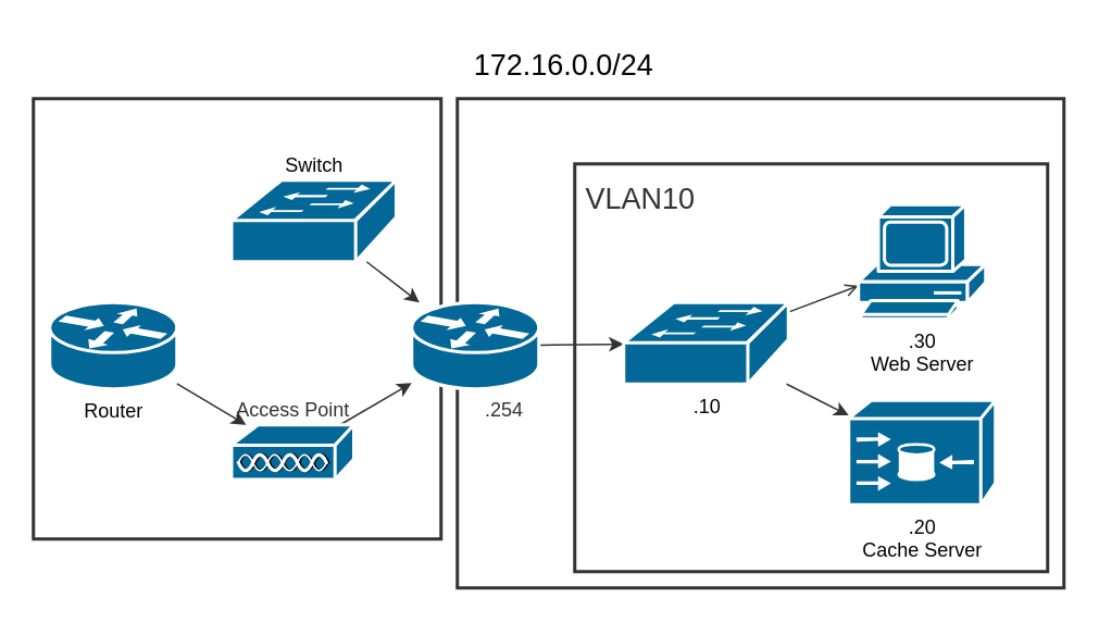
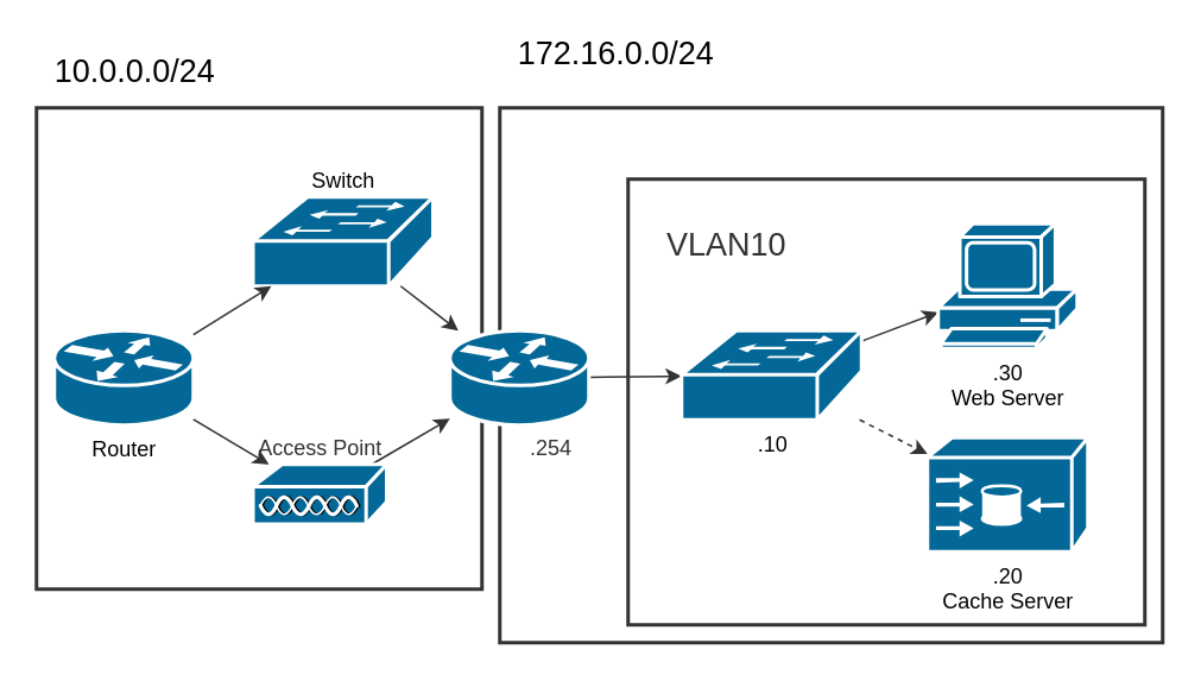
+ <mxCell id="16" value="&lt;font style=&quot;font-size: 18px&quot;&gt;10.0.0.0/24&lt;/font&gt;" style="text;html=1;resizable=0;autosize=1;align=center;verticalAlign=middle;points=[];fillColor=none;strokeColor=none;rounded=0;fontColor=#030303;" parent="1" vertex="1"><mxGeometry x="20" y="20" width="110" height="40" as="geometry" /></mxCell>
- <mxCell id="17" value="&lt;span style=&quot;font-size: 18px;&quot;&gt;172.16.0.0/24&lt;/span&gt;" style="text;html=1;resizable=0;autosize=1;align=center;verticalAlign=middle;points=[];fillColor=none;strokeColor=none;rounded=0;fontColor=#030303;" parent="1" vertex="1"><mxGeometry x="280" y="20" width="130" height="40" as="geometry" /></mxCell>
+ <mxCell id="17" value="&lt;span style=&quot;font-size: 18px;&quot;&gt;172.16.0.0/24&lt;/span&gt;" style="text;html=1;resizable=0;autosize=1;align=center;verticalAlign=middle;points=[];fillColor=none;strokeColor=none;rounded=0;fontColor=#030303;" parent="1" vertex="1"><mxGeometry x="280" y="10" width="130" height="40" as="geometry" /></mxCell>
- <mxCell id="18" value="&lt;font style=&quot;font-size: 18px&quot;&gt;VLAN10&lt;/font&gt;" style="text;html=1;resizable=0;autosize=1;align=center;verticalAlign=middle;points=[];fillColor=none;strokeColor=none;rounded=0;fontSize=24;fontColor=#333333;" parent="1" vertex="1"><mxGeometry x="352" y="100" width="80" height="40" as="geometry" /></mxCell>
+ <mxCell id="18" value="&lt;font style=&quot;font-size: 18px&quot;&gt;VLAN10&lt;/font&gt;" style="text;html=1;resizable=0;autosize=1;align=center;verticalAlign=middle;points=[];fillColor=none;strokeColor=none;rounded=0;fontSize=24;fontColor=#333333;" parent="1" vertex="1"><mxGeometry x="367" y="115" width="80" height="40" as="geometry" /></mxCell>
+ <mxCell id="19" style="edgeStyle=none;html=1;strokeColor=#333333;fontSize=18;fontColor=#333333;" parent="1" source="21" target="15" edge="1"><mxGeometry relative="1" as="geometry" /></mxCell>
- <mxCell id="8" style="edgeStyle=none;html=1;strokeColor=#333333;endArrow=open;" parent="1" source="9" target="10" edge="1"><mxGeometry relative="1" as="geometry" /></mxCell>
+ <mxCell id="8" style="edgeStyle=none;html=1;strokeColor=#333333;" parent="1" source="9" target="10" edge="1"><mxGeometry relative="1" as="geometry" /></mxCell>
- <mxCell id="7" style="edgeStyle=none;html=1;strokeColor=#333333;" parent="1" source="9" target="11" edge="1"><mxGeometry relative="1" as="geometry" /></mxCell>
+ <mxCell id="7" style="edgeStyle=none;html=1;strokeColor=#333333;dashed=1;" parent="1" source="9" target="11" edge="1"><mxGeometry relative="1" as="geometry" /></mxCell>
